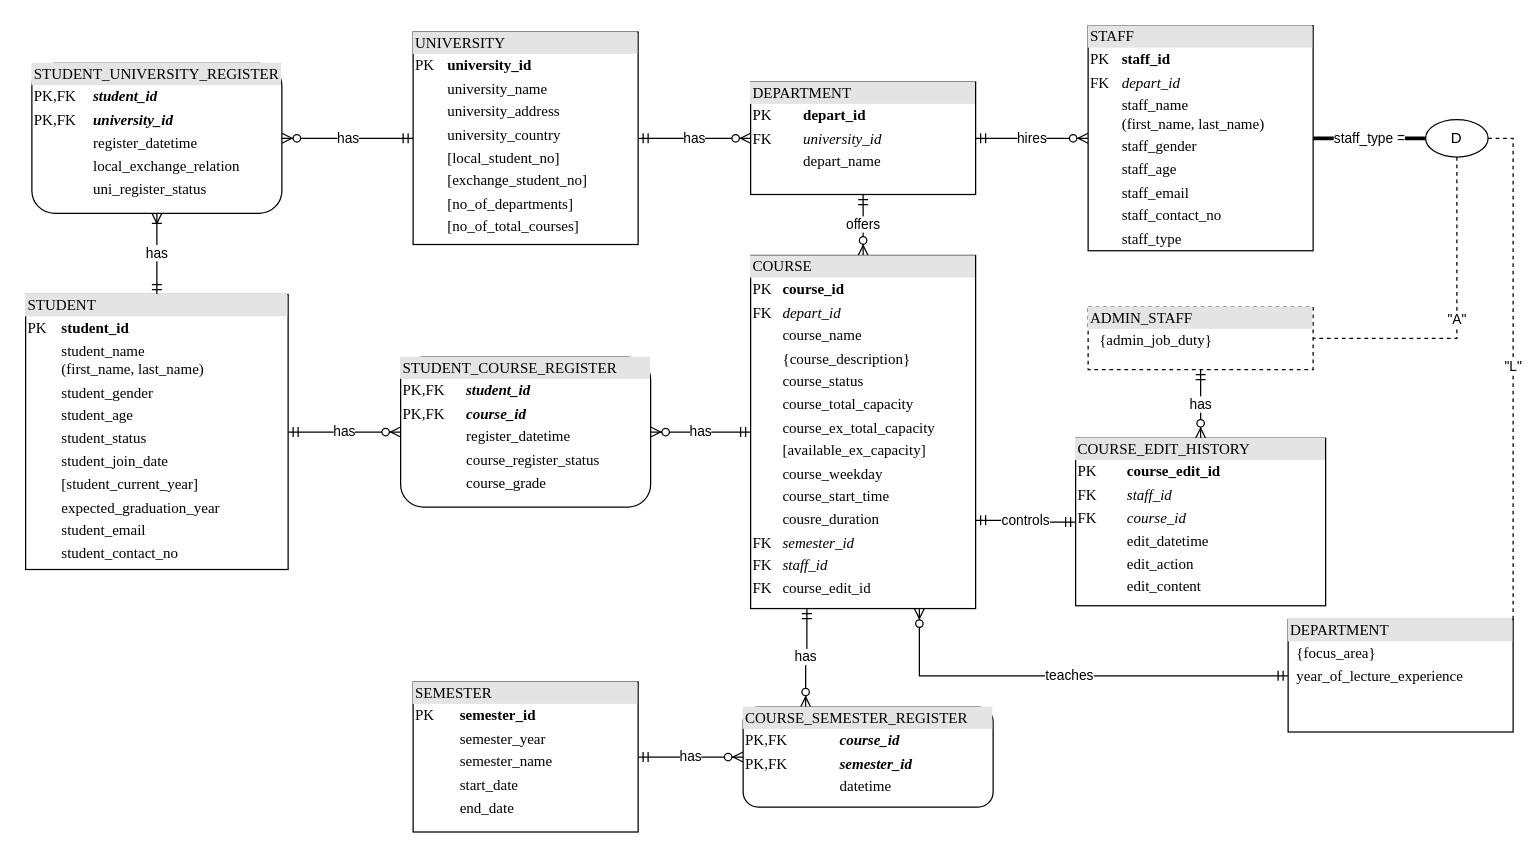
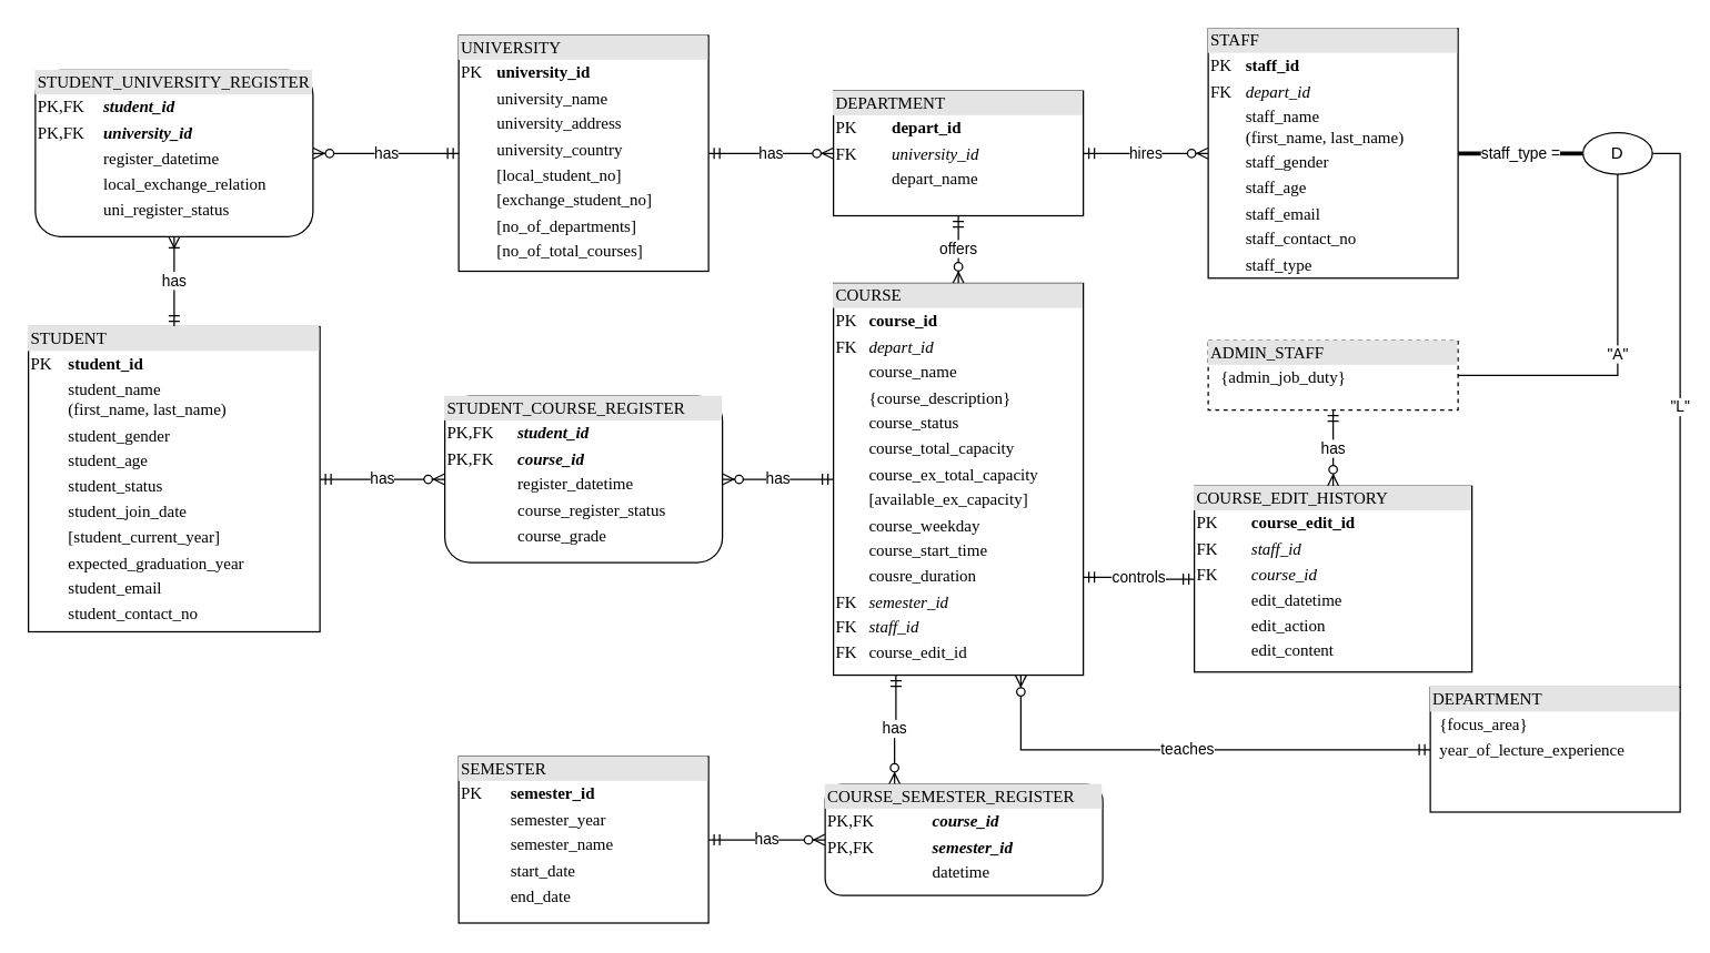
- <mxCell id="16" value="&quot;L&quot;" style="edgeStyle=orthogonalEdgeStyle;rounded=0;orthogonalLoop=1;jettySize=auto;html=1;exitX=1;exitY=0.5;exitDx=0;exitDy=0;entryX=1;entryY=0;entryDx=0;entryDy=0;startArrow=none;startFill=0;endArrow=none;endFill=0;strokeWidth=1;dashed=1;" parent="1" source="18" target="9" edge="1"><mxGeometry relative="1" as="geometry"><Array as="points"><mxPoint x="1210" y="110" /><mxPoint x="1210" y="455" /></Array></mxGeometry></mxCell>
+ <mxCell id="16" value="&quot;L&quot;" style="edgeStyle=orthogonalEdgeStyle;rounded=0;orthogonalLoop=1;jettySize=auto;html=1;exitX=1;exitY=0.5;exitDx=0;exitDy=0;entryX=1;entryY=0;entryDx=0;entryDy=0;startArrow=none;startFill=0;endArrow=none;endFill=0;strokeWidth=1;" parent="1" source="18" target="9" edge="1"><mxGeometry relative="1" as="geometry"><Array as="points"><mxPoint x="1210" y="110" /><mxPoint x="1210" y="455" /></Array></mxGeometry></mxCell>
- <mxCell id="17" value="&quot;A&quot;" style="edgeStyle=orthogonalEdgeStyle;rounded=0;orthogonalLoop=1;jettySize=auto;html=1;exitX=0.5;exitY=1;exitDx=0;exitDy=0;entryX=1;entryY=0.5;entryDx=0;entryDy=0;startArrow=none;startFill=0;endArrow=none;endFill=0;strokeWidth=1;dashed=1;" parent="1" source="18" target="20" edge="1"><mxGeometry relative="1" as="geometry" /></mxCell>
+ <mxCell id="17" value="&quot;A&quot;" style="edgeStyle=orthogonalEdgeStyle;rounded=0;orthogonalLoop=1;jettySize=auto;html=1;exitX=0.5;exitY=1;exitDx=0;exitDy=0;entryX=1;entryY=0.5;entryDx=0;entryDy=0;startArrow=none;startFill=0;endArrow=none;endFill=0;strokeWidth=1;" parent="1" source="18" target="20" edge="1"><mxGeometry relative="1" as="geometry" /></mxCell>
